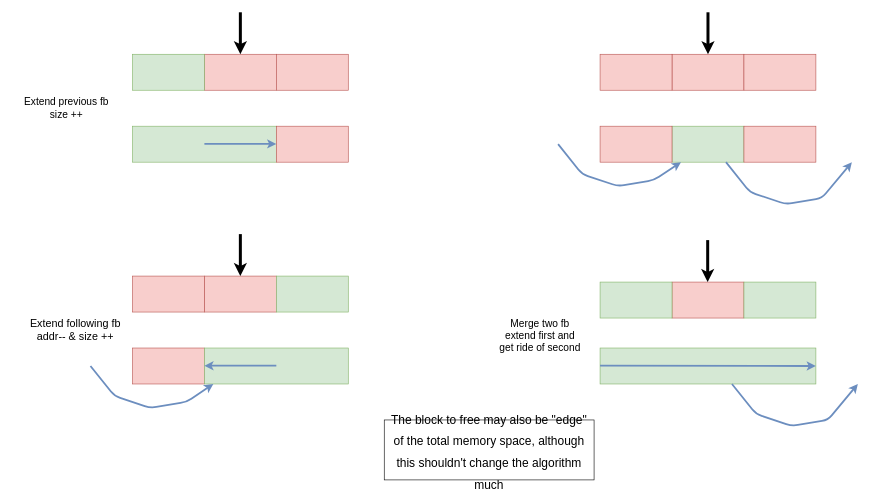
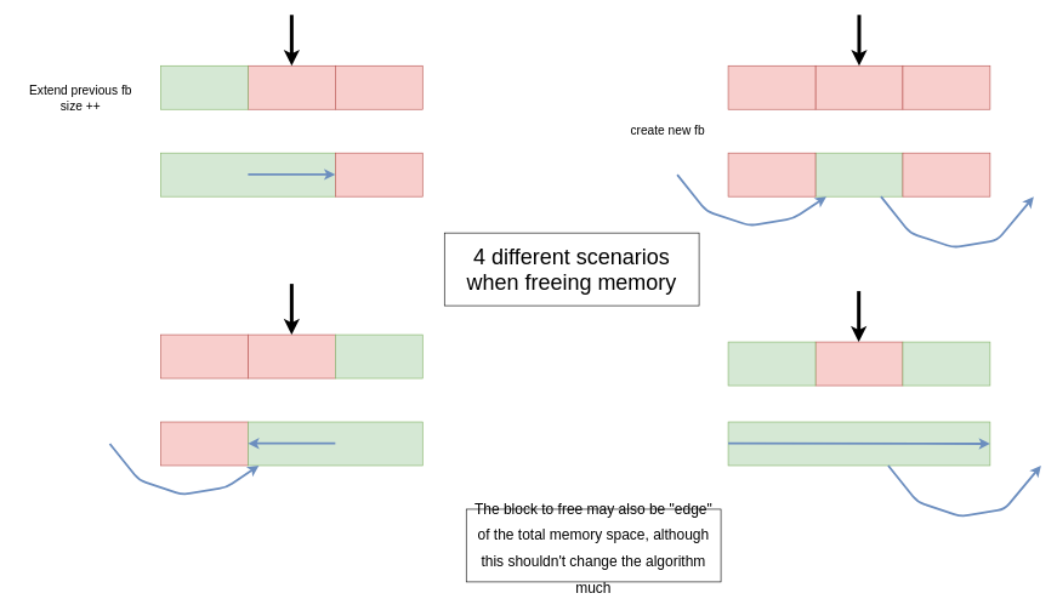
- <mxCell id="8" value="&lt;div style=&quot;font-size: 17px;&quot;&gt;Extend previous fb&lt;/div&gt;&lt;div style=&quot;font-size: 17px;&quot;&gt;size ++&lt;/div&gt;" style="text;html=1;strokeColor=none;fillColor=none;align=center;verticalAlign=middle;whiteSpace=wrap;rounded=0;fontSize=17;" parent="1" vertex="1"><mxGeometry y="160" width="180" height="40" as="geometry" x="20" /></mxCell>
+ <mxCell id="8" value="&lt;div style=&quot;font-size: 17px;&quot;&gt;Extend previous fb&lt;/div&gt;&lt;div style=&quot;font-size: 17px;&quot;&gt;size ++&lt;/div&gt;" style="text;html=1;strokeColor=none;fillColor=none;align=center;verticalAlign=middle;whiteSpace=wrap;rounded=0;fontSize=17;" parent="1" vertex="1"><mxGeometry x="20" y="115" width="180" height="40" as="geometry" /></mxCell>
+ <mxCell id="23" value="create new fb" style="text;html=1;strokeColor=none;fillColor=none;align=center;verticalAlign=middle;whiteSpace=wrap;rounded=0;fontSize=17;" parent="1" vertex="1"><mxGeometry x="847" y="160" width="140" height="40" as="geometry" /></mxCell>
+ <mxCell id="30" value="4 different scenarios when freeing memory" style="text;html=1;align=center;verticalAlign=middle;whiteSpace=wrap;rounded=0;fontSize=30;strokeColor=#000000;" parent="1" vertex="1"><mxGeometry x="610" y="320" width="350" height="100" as="geometry" /></mxCell>
- <mxCell id="15" value="&lt;div style=&quot;font-size: 18px;&quot;&gt;Extend following fb&lt;/div&gt;&lt;div style=&quot;font-size: 18px;&quot;&gt;addr-- &amp;amp; size ++&lt;/div&gt;" style="text;html=1;strokeColor=none;fillColor=none;align=center;verticalAlign=middle;whiteSpace=wrap;rounded=0;fontSize=18;" parent="1" vertex="1"><mxGeometry x="40" y="530" width="170" height="40" as="geometry" /></mxCell>
- <mxCell id="29" value="&lt;div style=&quot;font-size: 17px;&quot;&gt;Merge two fb&lt;/div&gt;&lt;div style=&quot;font-size: 17px;&quot;&gt;extend first and get ride of second&lt;br style=&quot;font-size: 17px;&quot;&gt;&lt;/div&gt;" style="text;html=1;strokeColor=none;fillColor=none;align=center;verticalAlign=middle;whiteSpace=wrap;rounded=0;fontSize=17;" parent="1" vertex="1"><mxGeometry x="830" y="540" width="140" height="40" as="geometry" /></mxCell>
